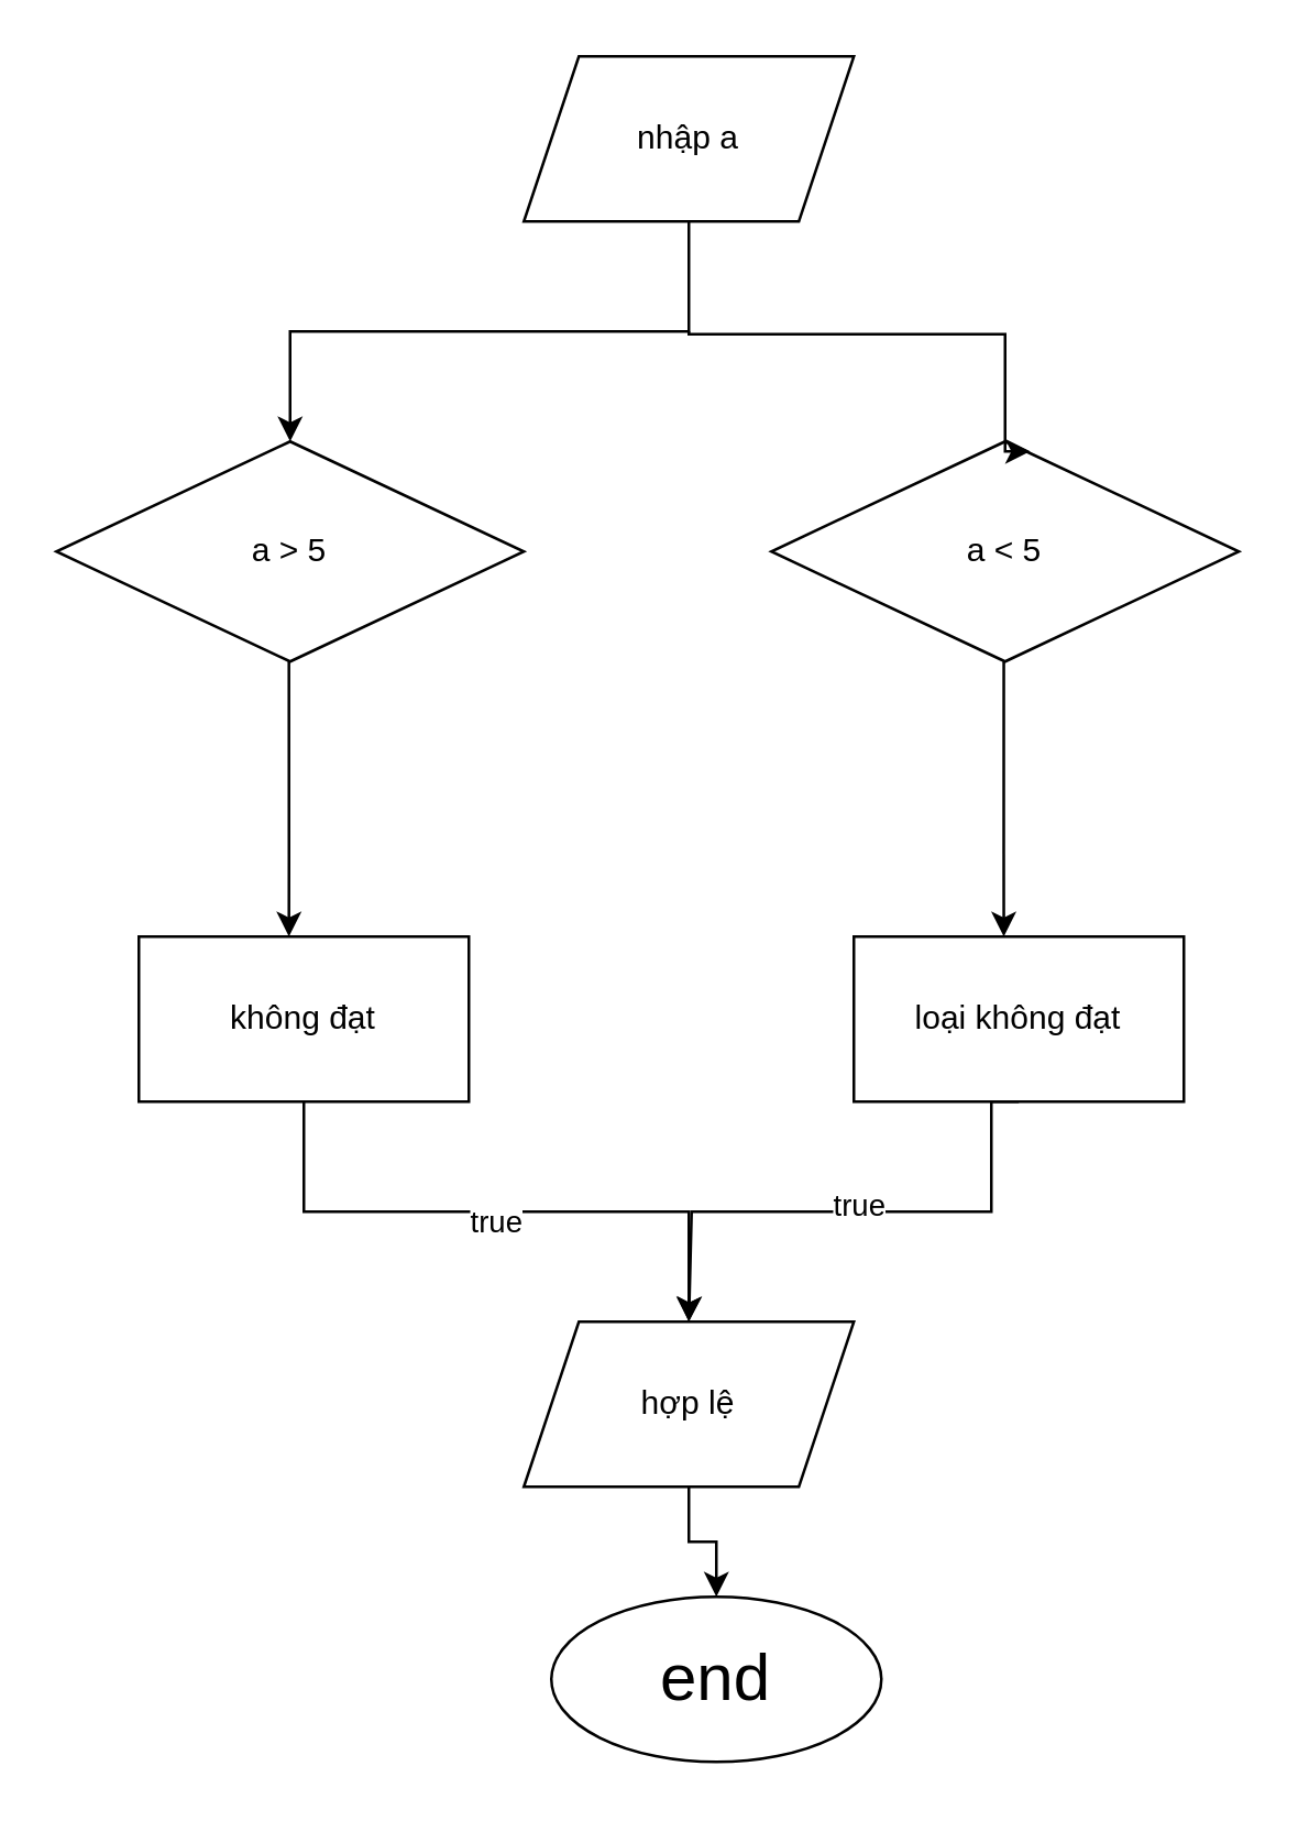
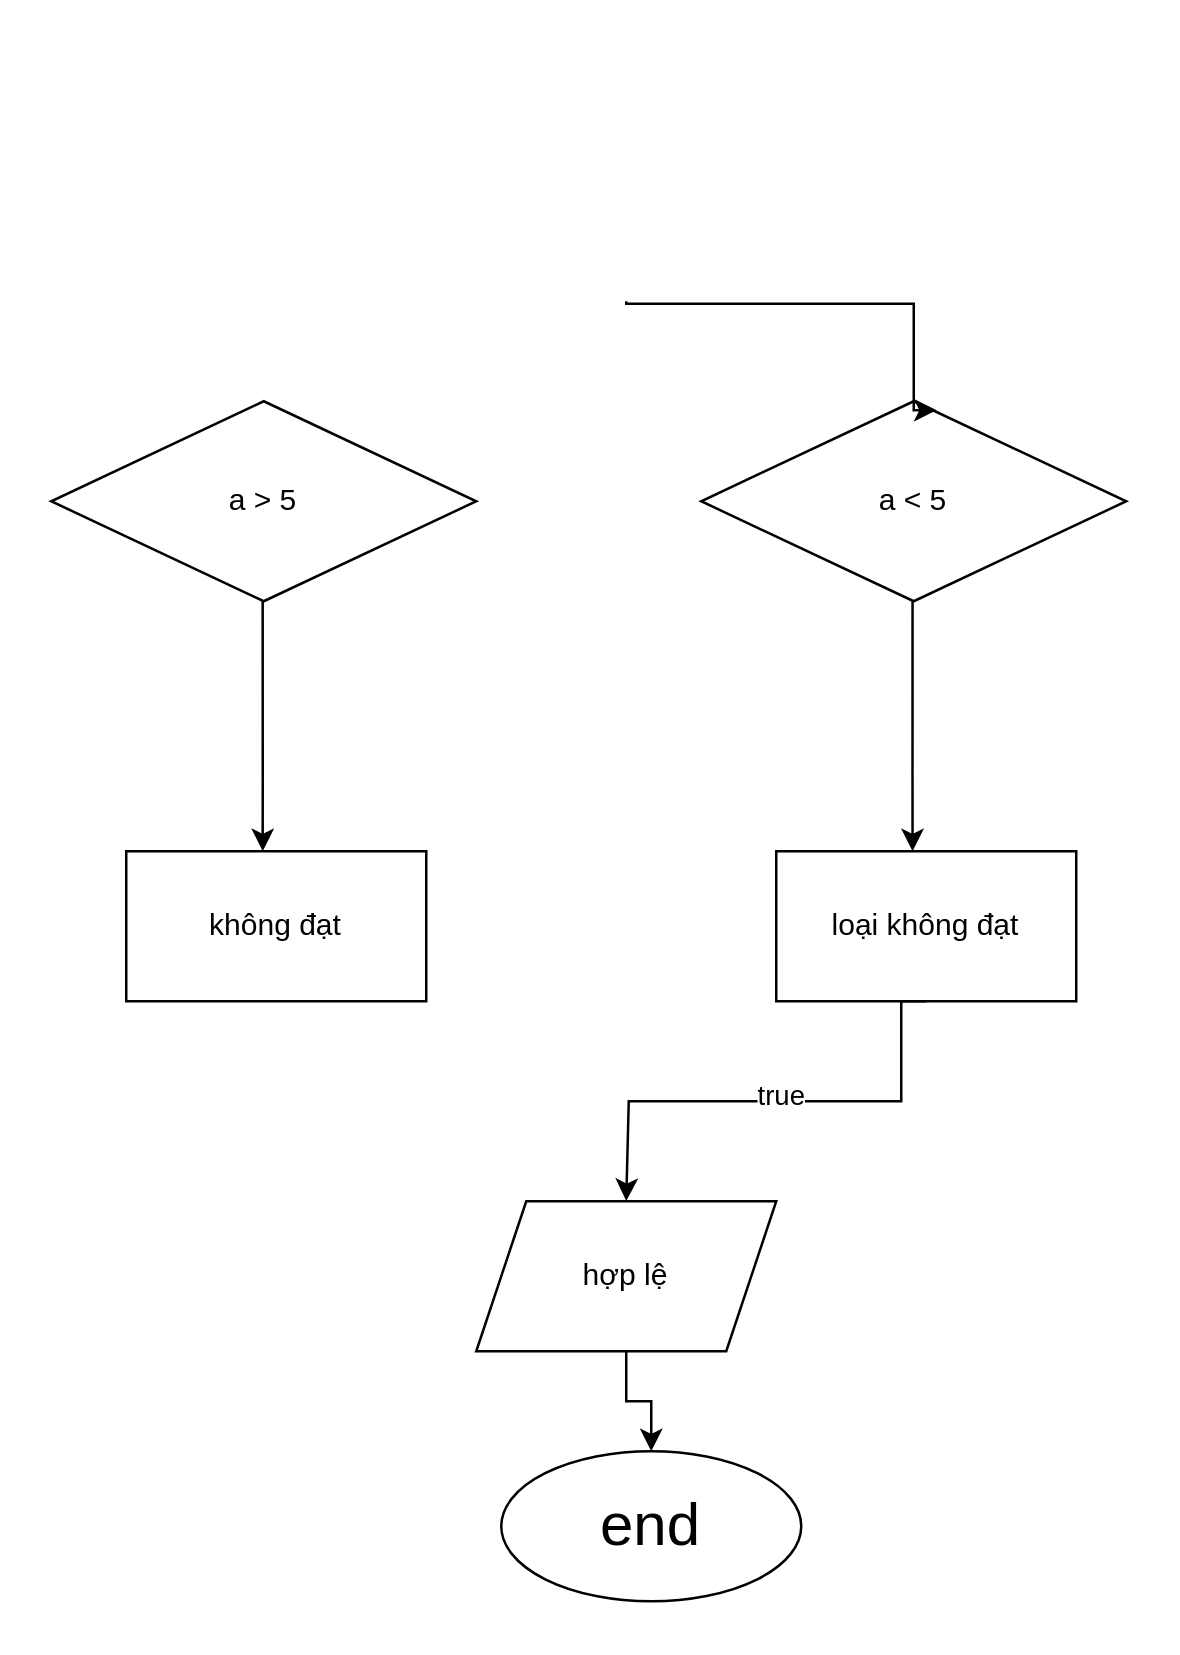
- <mxCell id="6" value="nhập a" style="shape=parallelogram;perimeter=parallelogramPerimeter;whiteSpace=wrap;html=1;fixedSize=1;" parent="1" vertex="1"><mxGeometry x="190" y="20" width="120" height="60" as="geometry" /></mxCell>
- <mxCell id="5" style="edgeStyle=orthogonalEdgeStyle;rounded=0;orthogonalLoop=1;jettySize=auto;html=1;exitX=0.5;exitY=1;exitDx=0;exitDy=0;entryX=0.5;entryY=0;entryDx=0;entryDy=0;" edge="1" parent="1" source="6" target="3"><mxGeometry relative="1" as="geometry" /></mxCell>
- <mxCell id="7" style="edgeStyle=orthogonalEdgeStyle;rounded=0;orthogonalLoop=1;jettySize=auto;html=1;exitX=0.5;exitY=1;exitDx=0;exitDy=0;entryX=0.5;entryY=0;entryDx=0;entryDy=0;" edge="1" parent="1" source="9" target="11"><mxGeometry relative="1" as="geometry" /></mxCell>
- <mxCell id="8" value="true" style="edgeLabel;html=1;align=center;verticalAlign=middle;resizable=0;points=[];" vertex="1" connectable="0" parent="7"><mxGeometry x="-0.006" y="-3" relative="1" as="geometry"><mxPoint as="offset" /></mxGeometry></mxCell>
